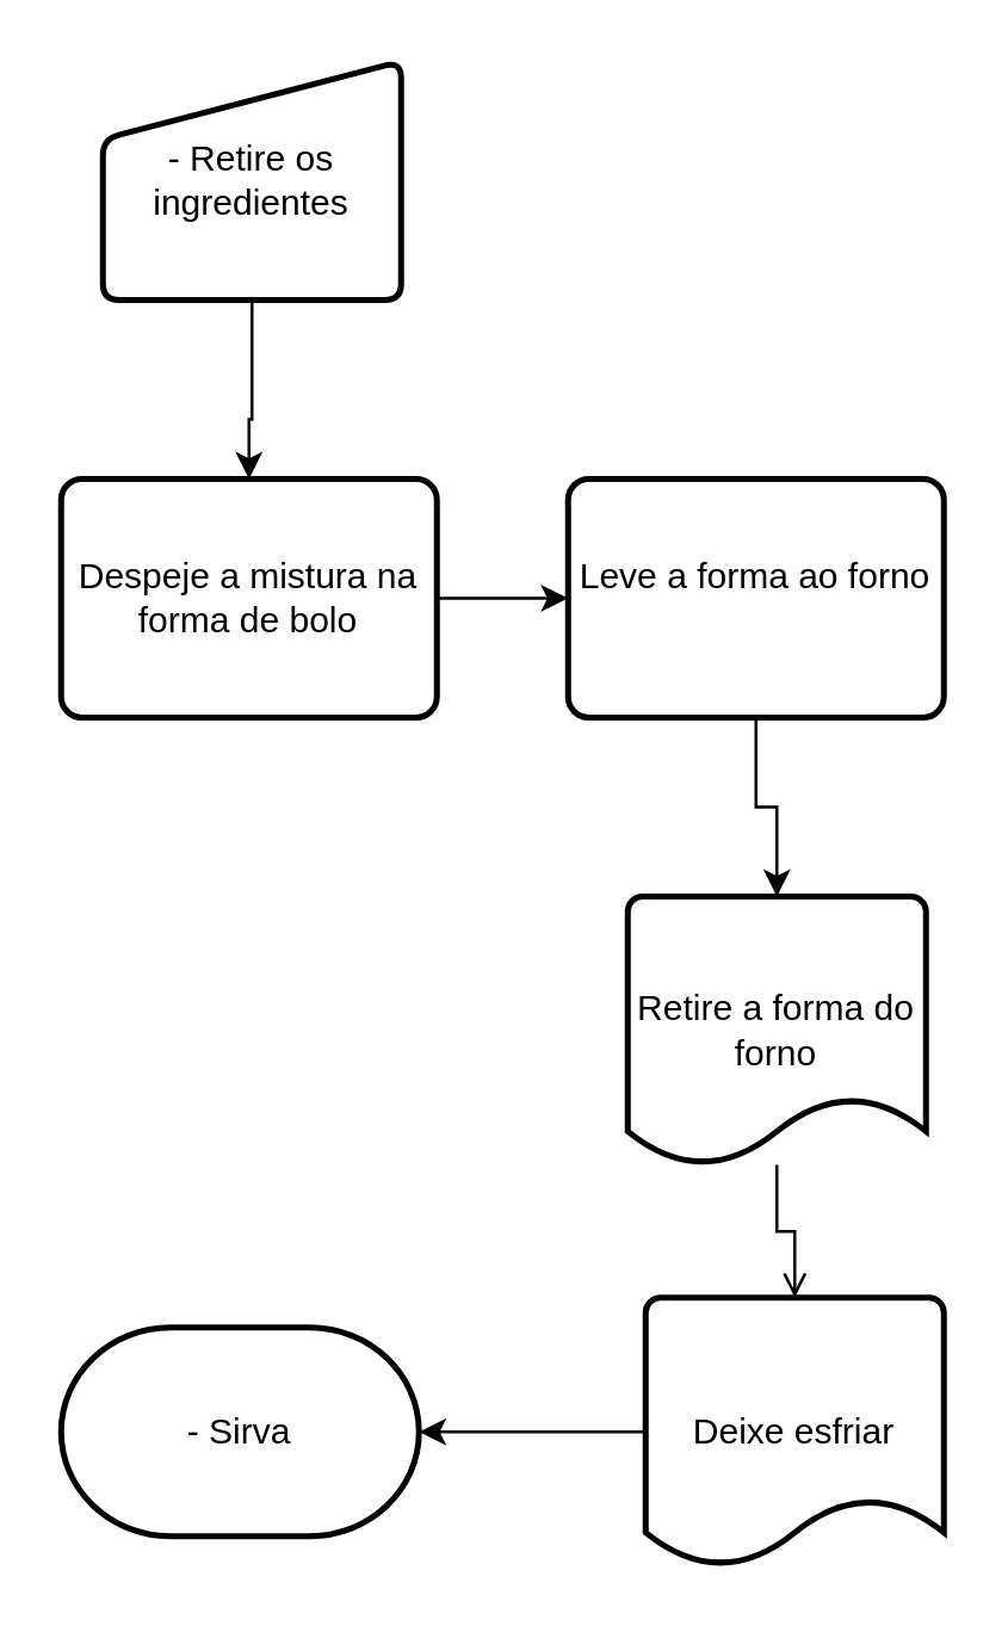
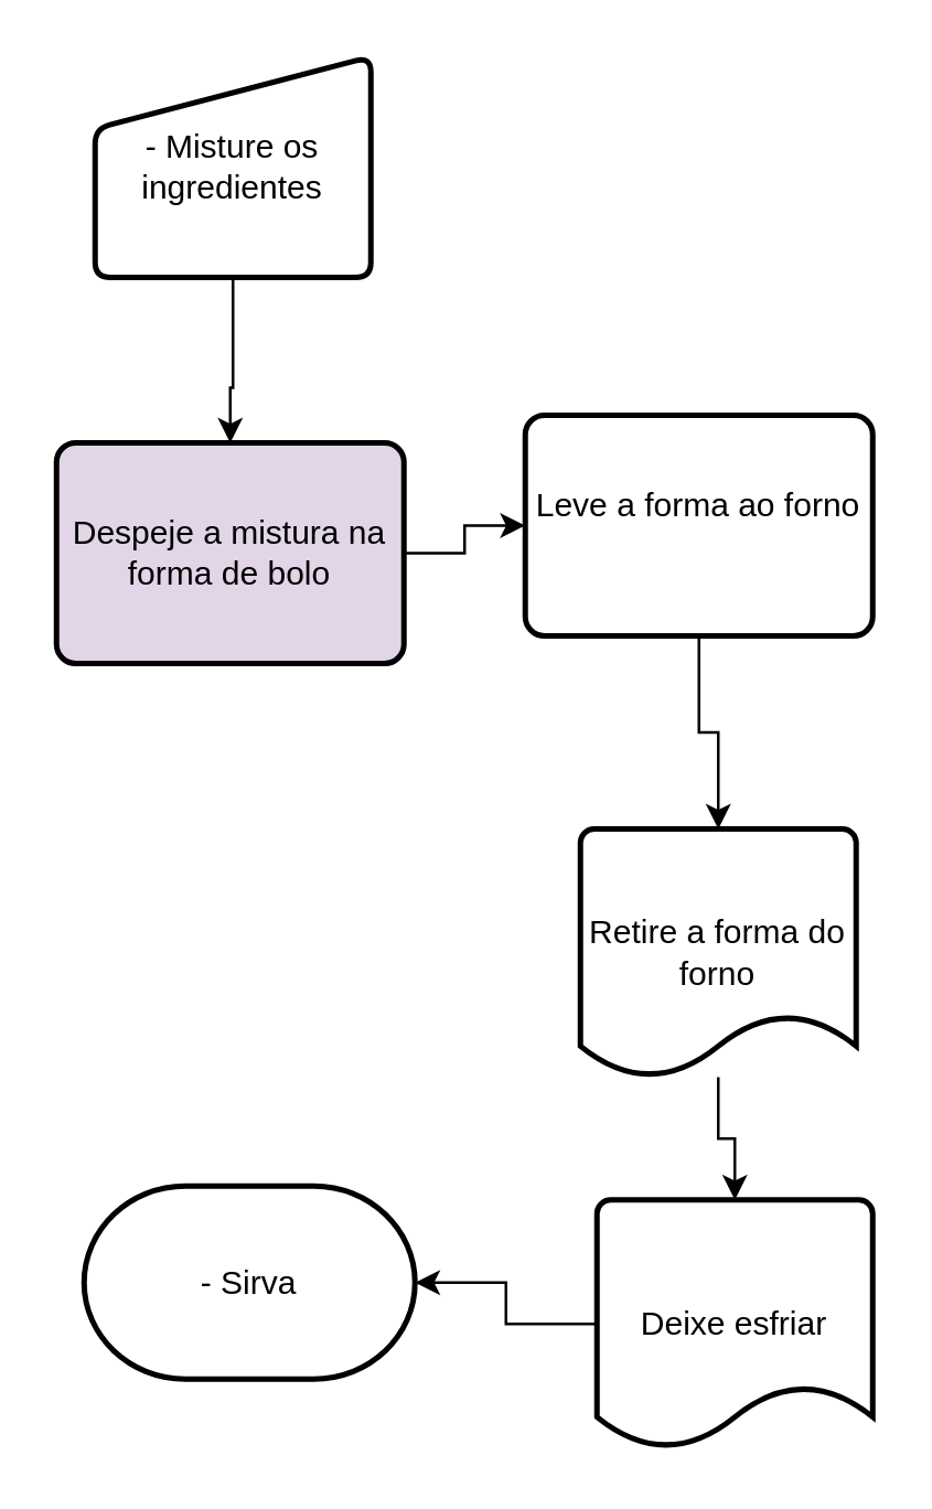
- <mxCell id="3" value="- Retire os ingredientes" style="html=1;strokeWidth=2;shape=manualInput;whiteSpace=wrap;rounded=1;size=26;arcSize=11;" vertex="1" parent="1"><mxGeometry x="34" y="20" width="100" height="80" as="geometry" /></mxCell>
+ <mxCell id="3" value="- Misture os ingredientes" style="html=1;strokeWidth=2;shape=manualInput;whiteSpace=wrap;rounded=1;size=26;arcSize=11;" vertex="1" parent="1"><mxGeometry x="34" y="20" width="100" height="80" as="geometry" /></mxCell>
- <mxCell id="5" value="Despeje a mistura na forma de bolo" style="rounded=1;whiteSpace=wrap;html=1;absoluteArcSize=1;arcSize=14;strokeWidth=2;" vertex="1" parent="1"><mxGeometry x="20" y="160" width="126" height="80" as="geometry" /></mxCell>
+ <mxCell id="5" value="Despeje a mistura na forma de bolo" style="rounded=1;whiteSpace=wrap;html=1;absoluteArcSize=1;arcSize=14;strokeWidth=2;fillColor=#e1d5e7;" vertex="1" parent="1"><mxGeometry x="20" y="160" width="126" height="80" as="geometry" /></mxCell>
- <mxCell id="9" value="Leve a forma ao forno&lt;div&gt;&lt;br/&gt;&lt;/div&gt;" style="rounded=1;whiteSpace=wrap;html=1;absoluteArcSize=1;arcSize=14;strokeWidth=2;" vertex="1" parent="1"><mxGeometry x="190" y="160" width="126" height="80" as="geometry" /></mxCell>
+ <mxCell id="9" value="Leve a forma ao forno&lt;div&gt;&lt;br/&gt;&lt;/div&gt;" style="rounded=1;whiteSpace=wrap;html=1;absoluteArcSize=1;arcSize=14;strokeWidth=2;" vertex="1" parent="1"><mxGeometry x="190" y="150" width="126" height="80" as="geometry" /></mxCell>
- <mxCell id="6" value="" style="edgeStyle=orthogonalEdgeStyle;rounded=0;orthogonalLoop=1;jettySize=auto;html=1;endArrow=open;" edge="1" parent="1" source="7" target="11"><mxGeometry relative="1" as="geometry" /></mxCell>
+ <mxCell id="6" value="" style="edgeStyle=orthogonalEdgeStyle;rounded=0;orthogonalLoop=1;jettySize=auto;html=1;" edge="1" parent="1" source="7" target="11"><mxGeometry relative="1" as="geometry" /></mxCell>
- <mxCell id="12" value="- Sirva" style="strokeWidth=2;html=1;shape=mxgraph.flowchart.terminator;whiteSpace=wrap;" vertex="1" parent="1"><mxGeometry x="20" y="444.5" width="120" height="70" as="geometry" /></mxCell>
+ <mxCell id="12" value="- Sirva" style="strokeWidth=2;html=1;shape=mxgraph.flowchart.terminator;whiteSpace=wrap;" vertex="1" parent="1"><mxGeometry x="30" y="429.5" width="120" height="70" as="geometry" /></mxCell>
